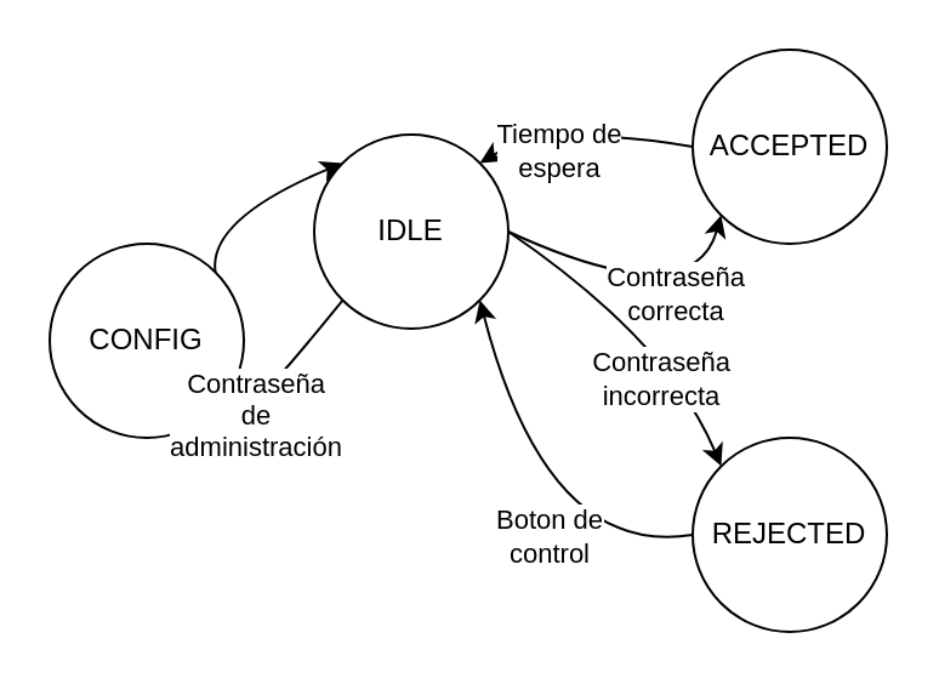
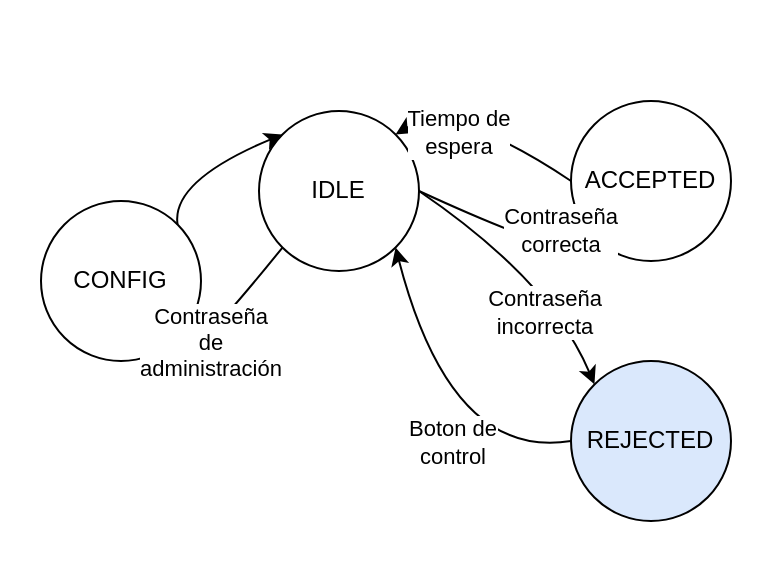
- <mxCell id="3" value="ACCEPTED" style="ellipse;whiteSpace=wrap;html=1;aspect=fixed;" vertex="1" parent="1"><mxGeometry x="285" y="20" width="80" height="80" as="geometry" /></mxCell>
+ <mxCell id="3" value="ACCEPTED" style="ellipse;whiteSpace=wrap;html=1;aspect=fixed;" vertex="1" parent="1"><mxGeometry x="285" y="50" width="80" height="80" as="geometry" /></mxCell>
- <mxCell id="2" value="REJECTED" style="ellipse;whiteSpace=wrap;html=1;aspect=fixed;" vertex="1" parent="1"><mxGeometry x="285" y="180" width="80" height="80" as="geometry" /></mxCell>
+ <mxCell id="2" value="REJECTED" style="ellipse;whiteSpace=wrap;html=1;aspect=fixed;fillColor=#dae8fc;" vertex="1" parent="1"><mxGeometry x="285" y="180" width="80" height="80" as="geometry" /></mxCell>
